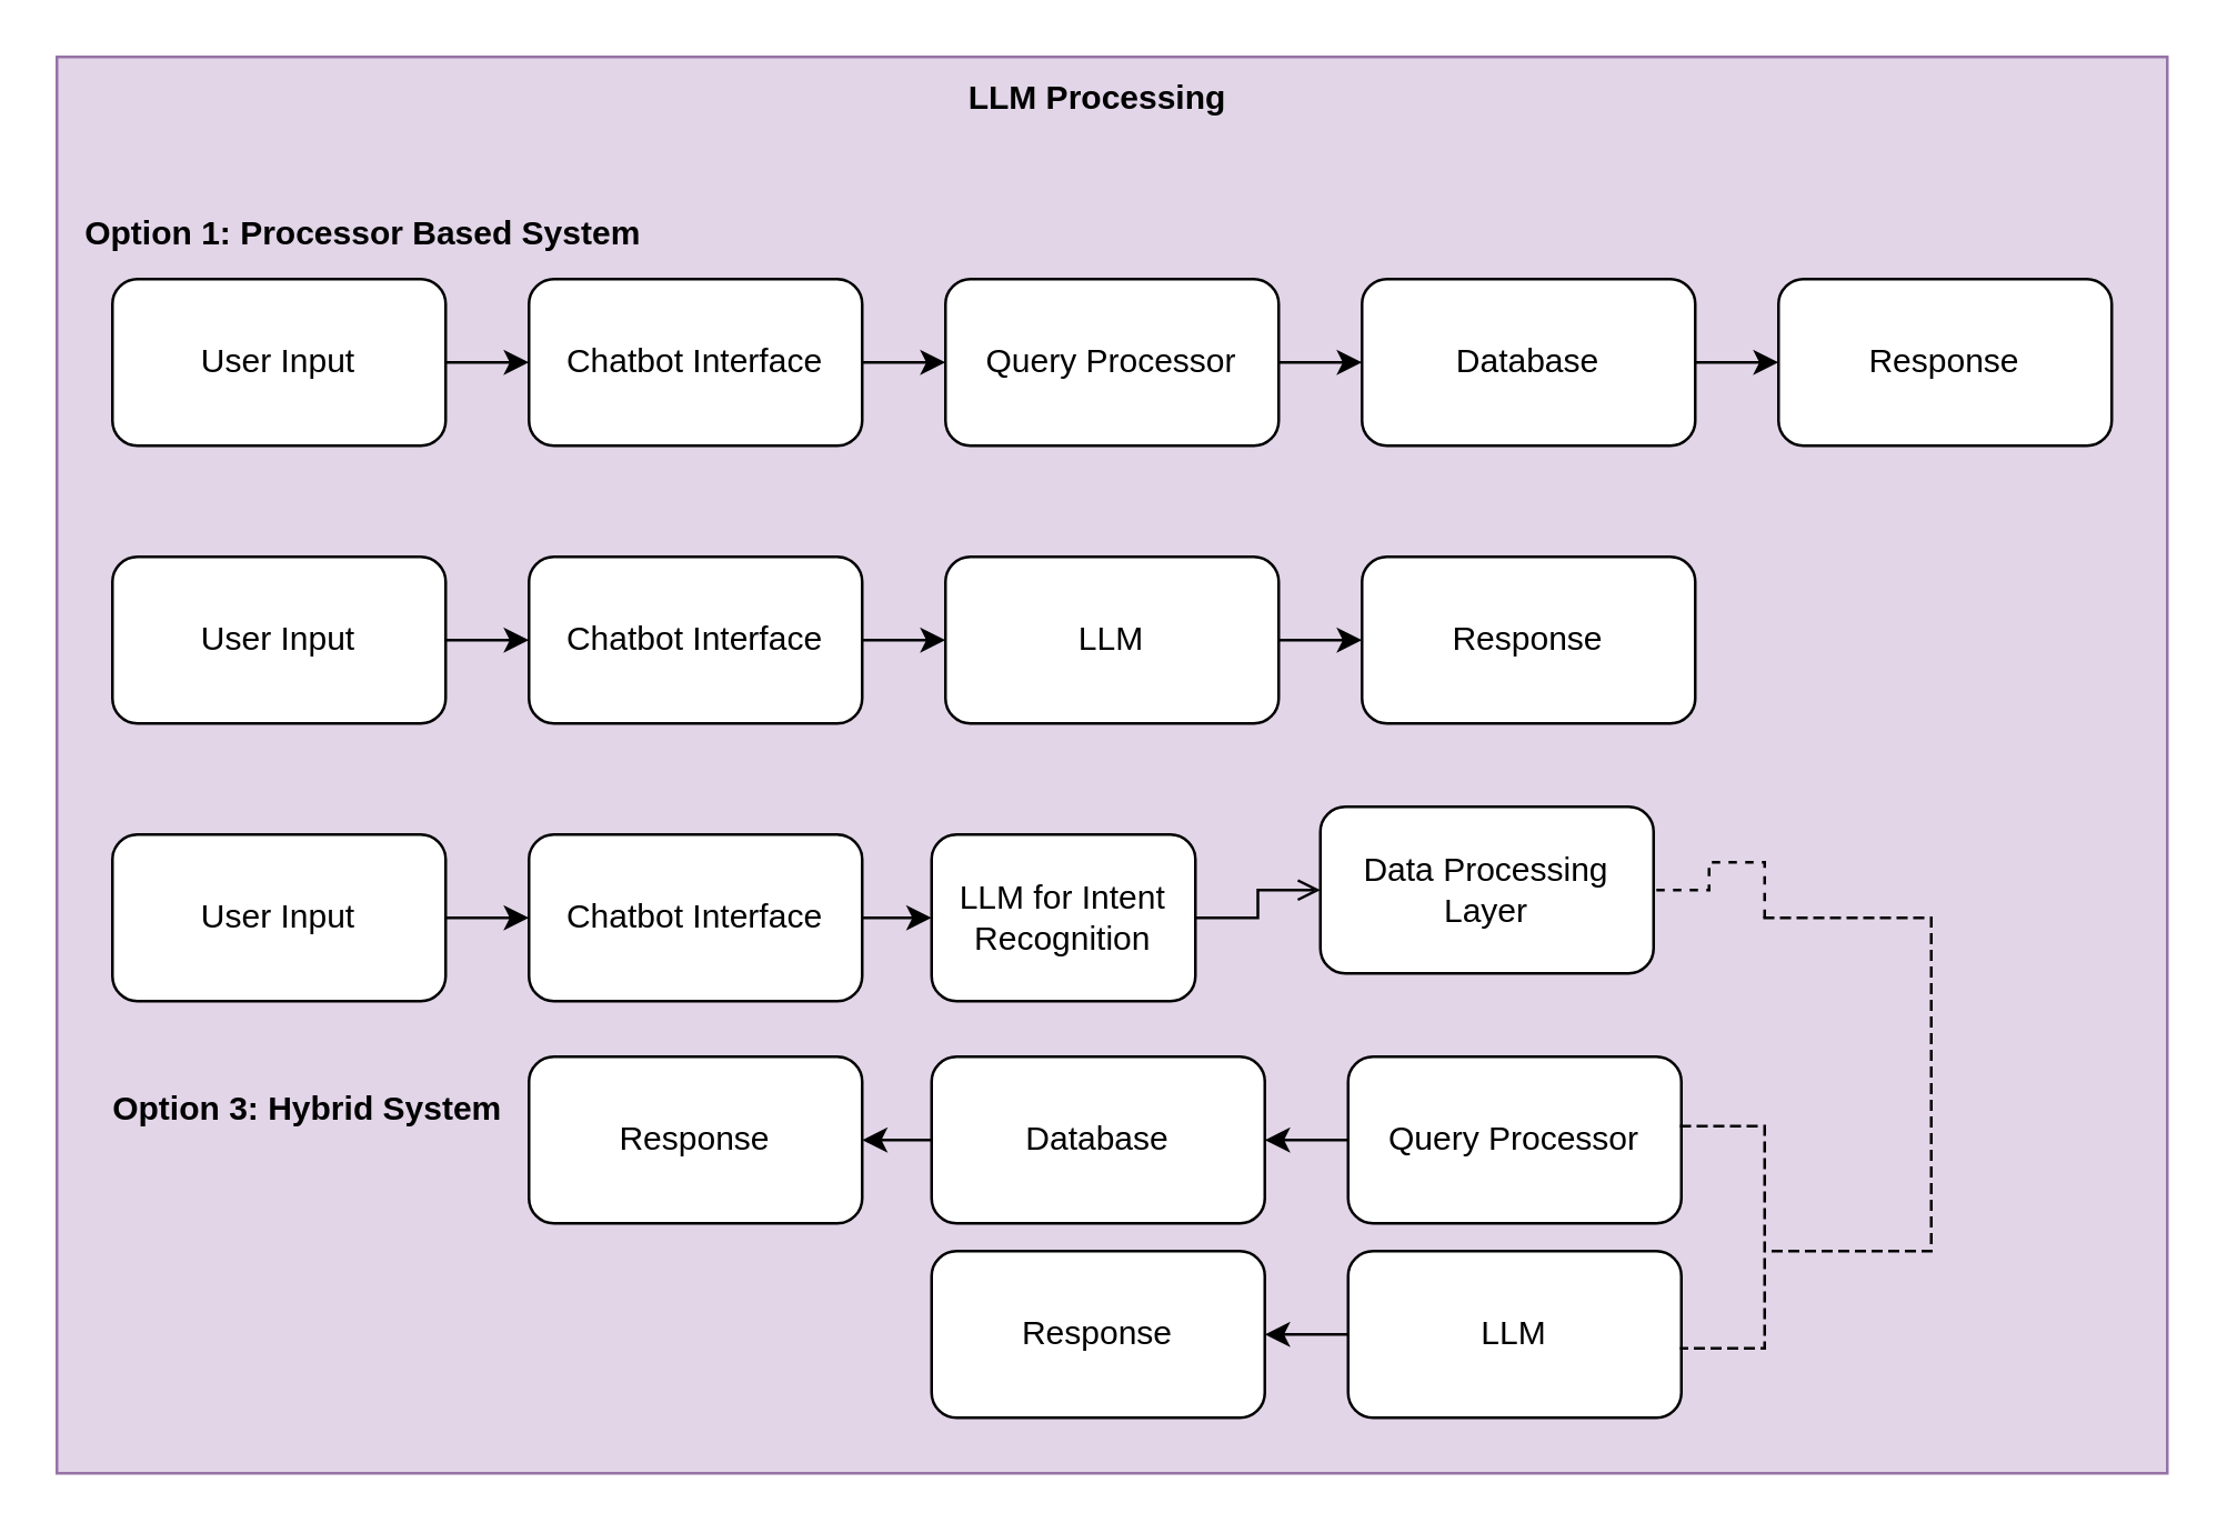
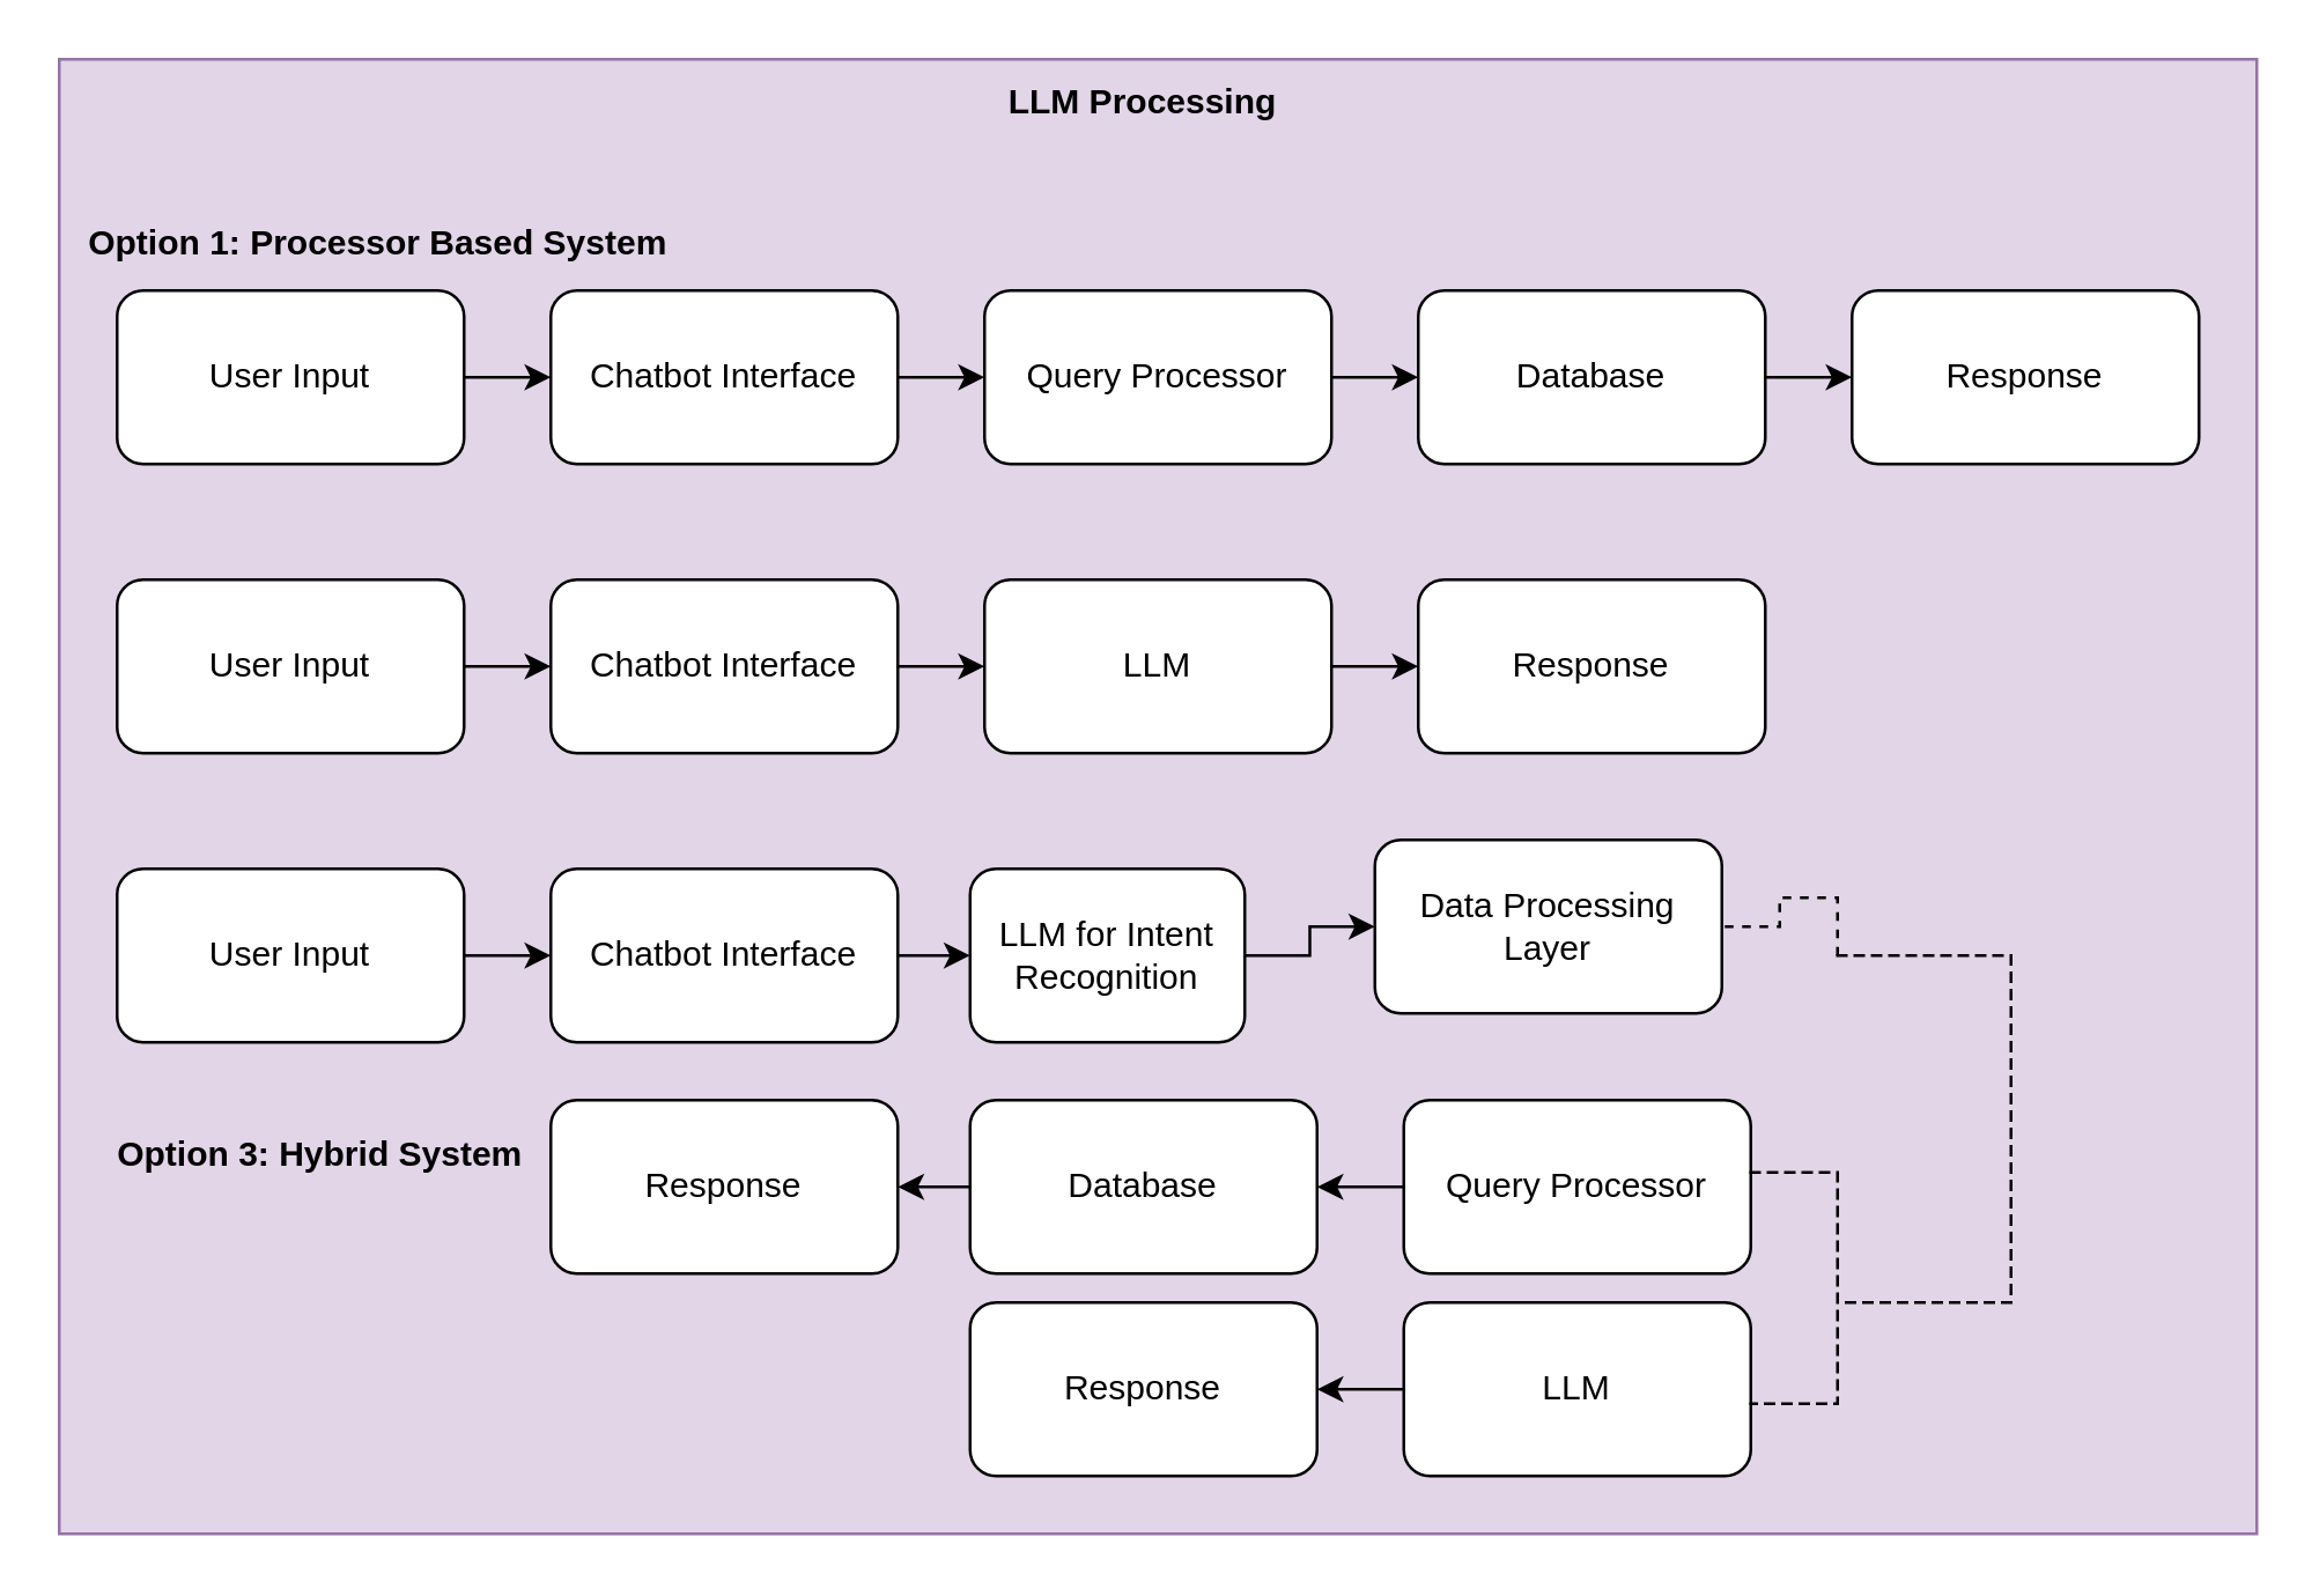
- <mxCell id="24" value="" style="edgeStyle=orthogonalEdgeStyle;rounded=0;orthogonalLoop=1;jettySize=auto;html=1;endArrow=open;" edge="1" parent="1" source="25" target="26"><mxGeometry relative="1" as="geometry" /></mxCell>
+ <mxCell id="24" value="" style="edgeStyle=orthogonalEdgeStyle;rounded=0;orthogonalLoop=1;jettySize=auto;html=1;" edge="1" parent="1" source="25" target="26"><mxGeometry relative="1" as="geometry" /></mxCell>
